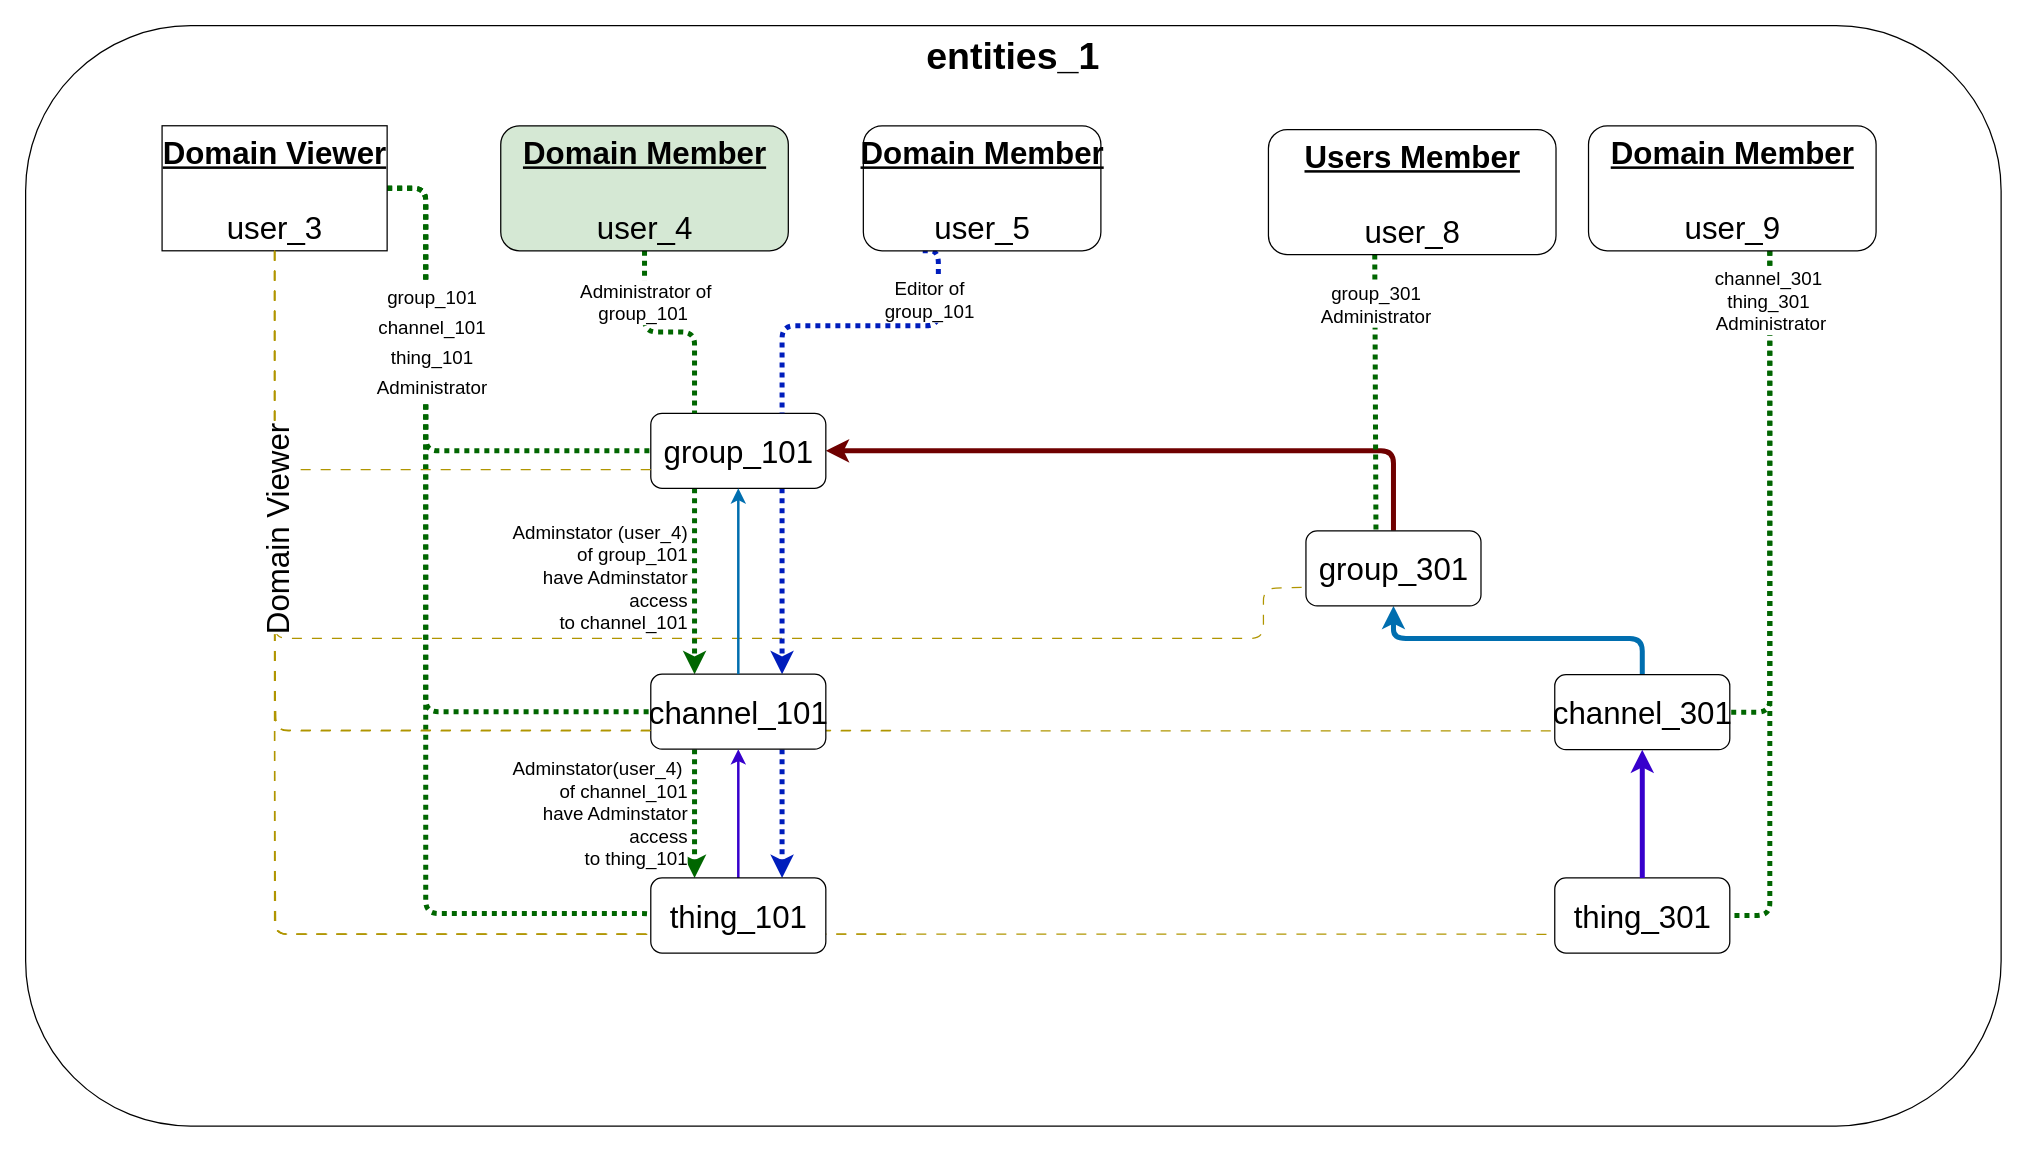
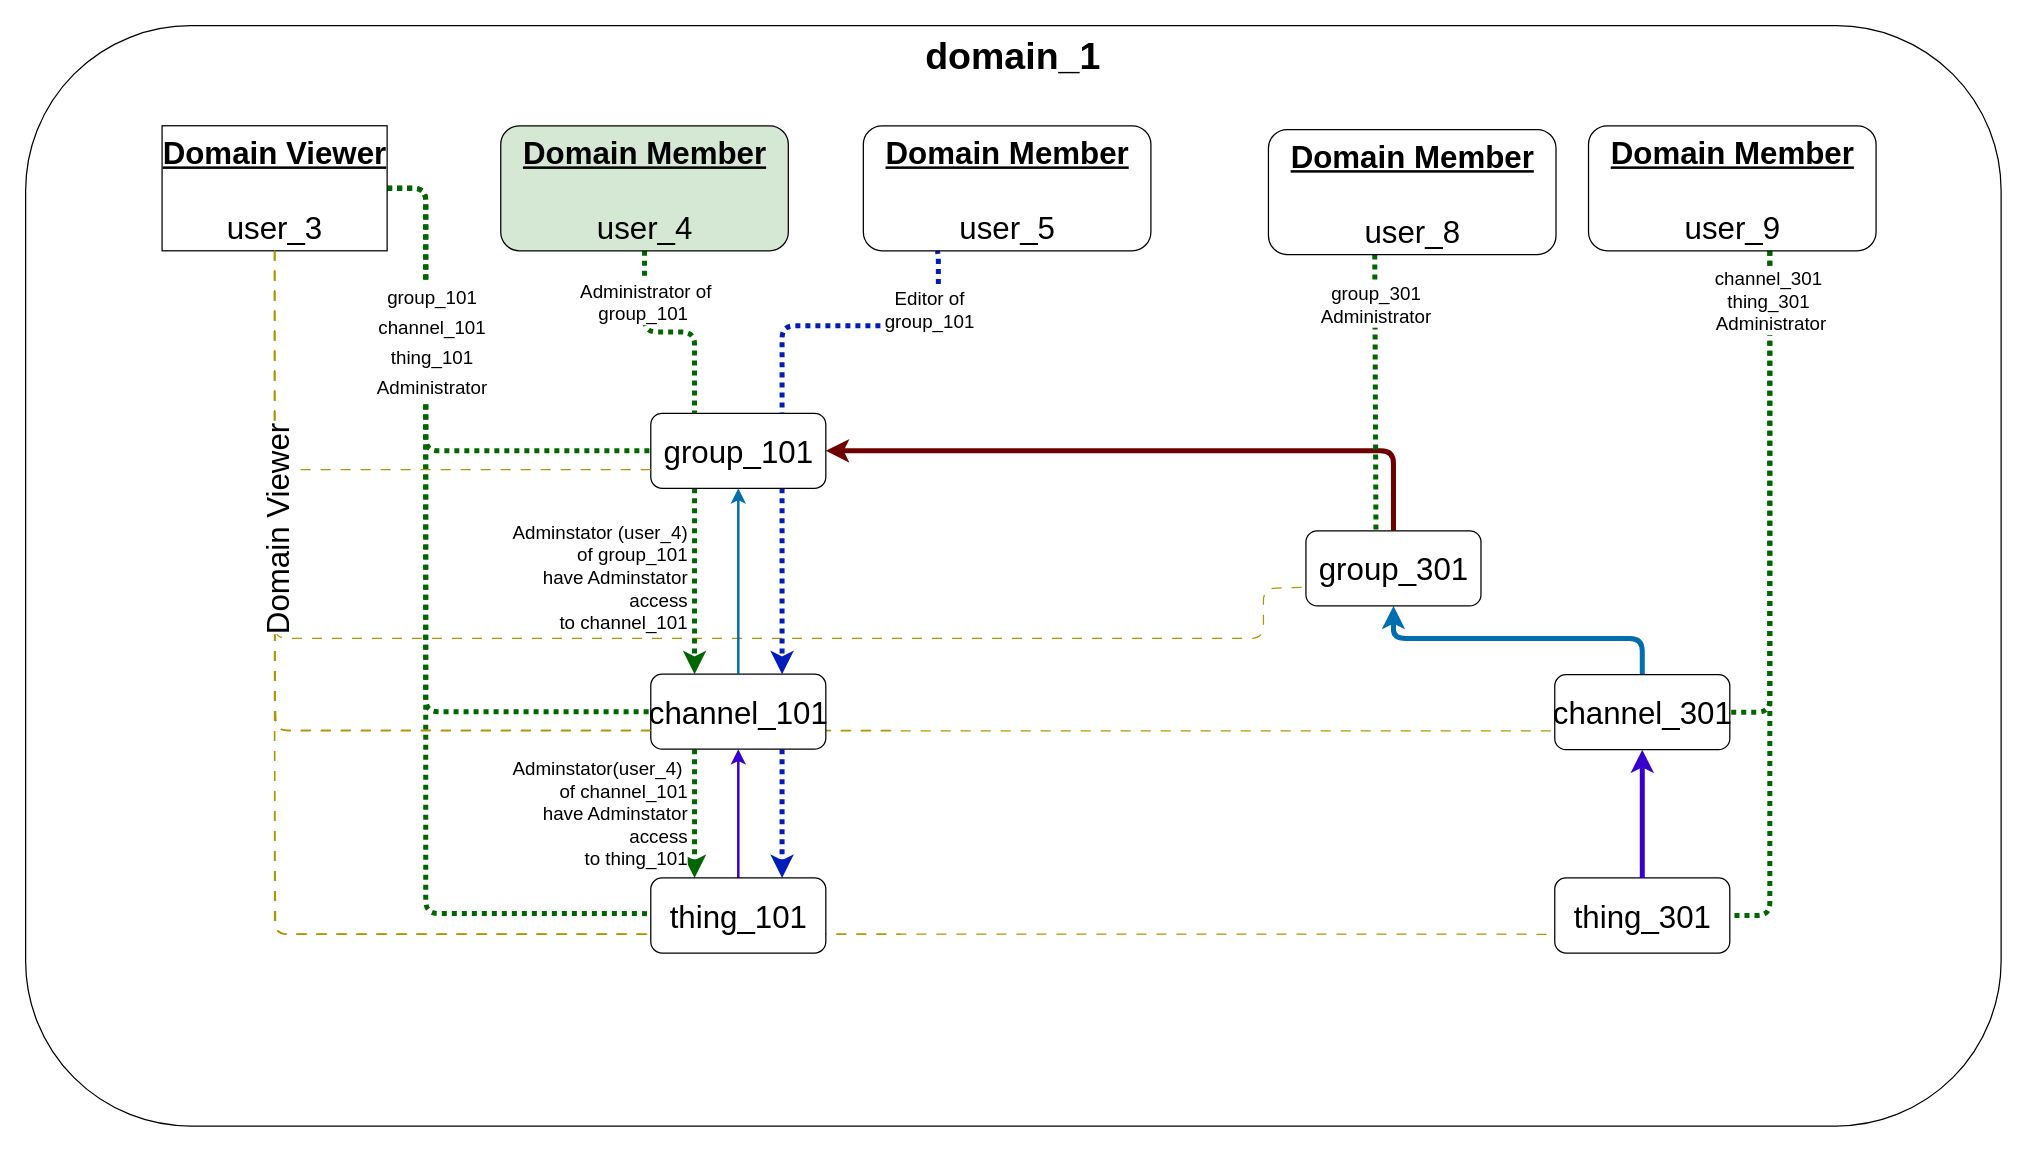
- <mxCell id="10" value="&lt;font style=&quot;font-size: 30px;&quot;&gt;&lt;b style=&quot;&quot;&gt;entities_1&lt;/b&gt;&lt;/font&gt;" style="rounded=1;whiteSpace=wrap;html=1;verticalAlign=top;fillColor=default;" parent="9" vertex="1"><mxGeometry x="20" y="20" width="1580" height="880" as="geometry" /></mxCell>
+ <mxCell id="10" value="&lt;font style=&quot;font-size: 30px;&quot;&gt;&lt;b style=&quot;&quot;&gt;domain_1&lt;/b&gt;&lt;/font&gt;" style="rounded=1;whiteSpace=wrap;html=1;verticalAlign=top;fillColor=default;" parent="9" vertex="1"><mxGeometry x="20" y="20" width="1580" height="880" as="geometry" /></mxCell>
- <mxCell id="43" value="&lt;font style=&quot;font-size: 25px;&quot;&gt;&lt;b&gt;&lt;u&gt;Users Member&lt;/u&gt;&lt;/b&gt;&lt;br&gt;&lt;br&gt;user_8&lt;/font&gt;" style="rounded=1;html=1;fontSize=25;verticalAlign=top;" parent="13" vertex="1"><mxGeometry x="1014" y="103" width="230" height="100" as="geometry" /></mxCell>
+ <mxCell id="43" value="&lt;font style=&quot;font-size: 25px;&quot;&gt;&lt;b&gt;&lt;u&gt;Domain Member&lt;/u&gt;&lt;/b&gt;&lt;br&gt;&lt;br&gt;user_8&lt;/font&gt;" style="rounded=1;html=1;fontSize=25;verticalAlign=top;" parent="13" vertex="1"><mxGeometry x="1014" y="103" width="230" height="100" as="geometry" /></mxCell>
- <mxCell id="36" value="&lt;font style=&quot;font-size: 25px;&quot;&gt;&lt;b&gt;&lt;u&gt;Domain Member&lt;/u&gt;&lt;/b&gt;&lt;br&gt;&lt;br&gt;user_5&lt;br&gt;&lt;/font&gt;" style="rounded=1;html=1;fontSize=25;verticalAlign=top;" parent="13" vertex="1"><mxGeometry x="690" y="100" width="190" height="100" as="geometry" /></mxCell>
+ <mxCell id="36" value="&lt;font style=&quot;font-size: 25px;&quot;&gt;&lt;b&gt;&lt;u&gt;Domain Member&lt;/u&gt;&lt;/b&gt;&lt;br&gt;&lt;br&gt;user_5&lt;br&gt;&lt;/font&gt;" style="rounded=1;html=1;fontSize=25;verticalAlign=top;" parent="13" vertex="1"><mxGeometry x="690" y="100" width="230" height="100" as="geometry" /></mxCell>
